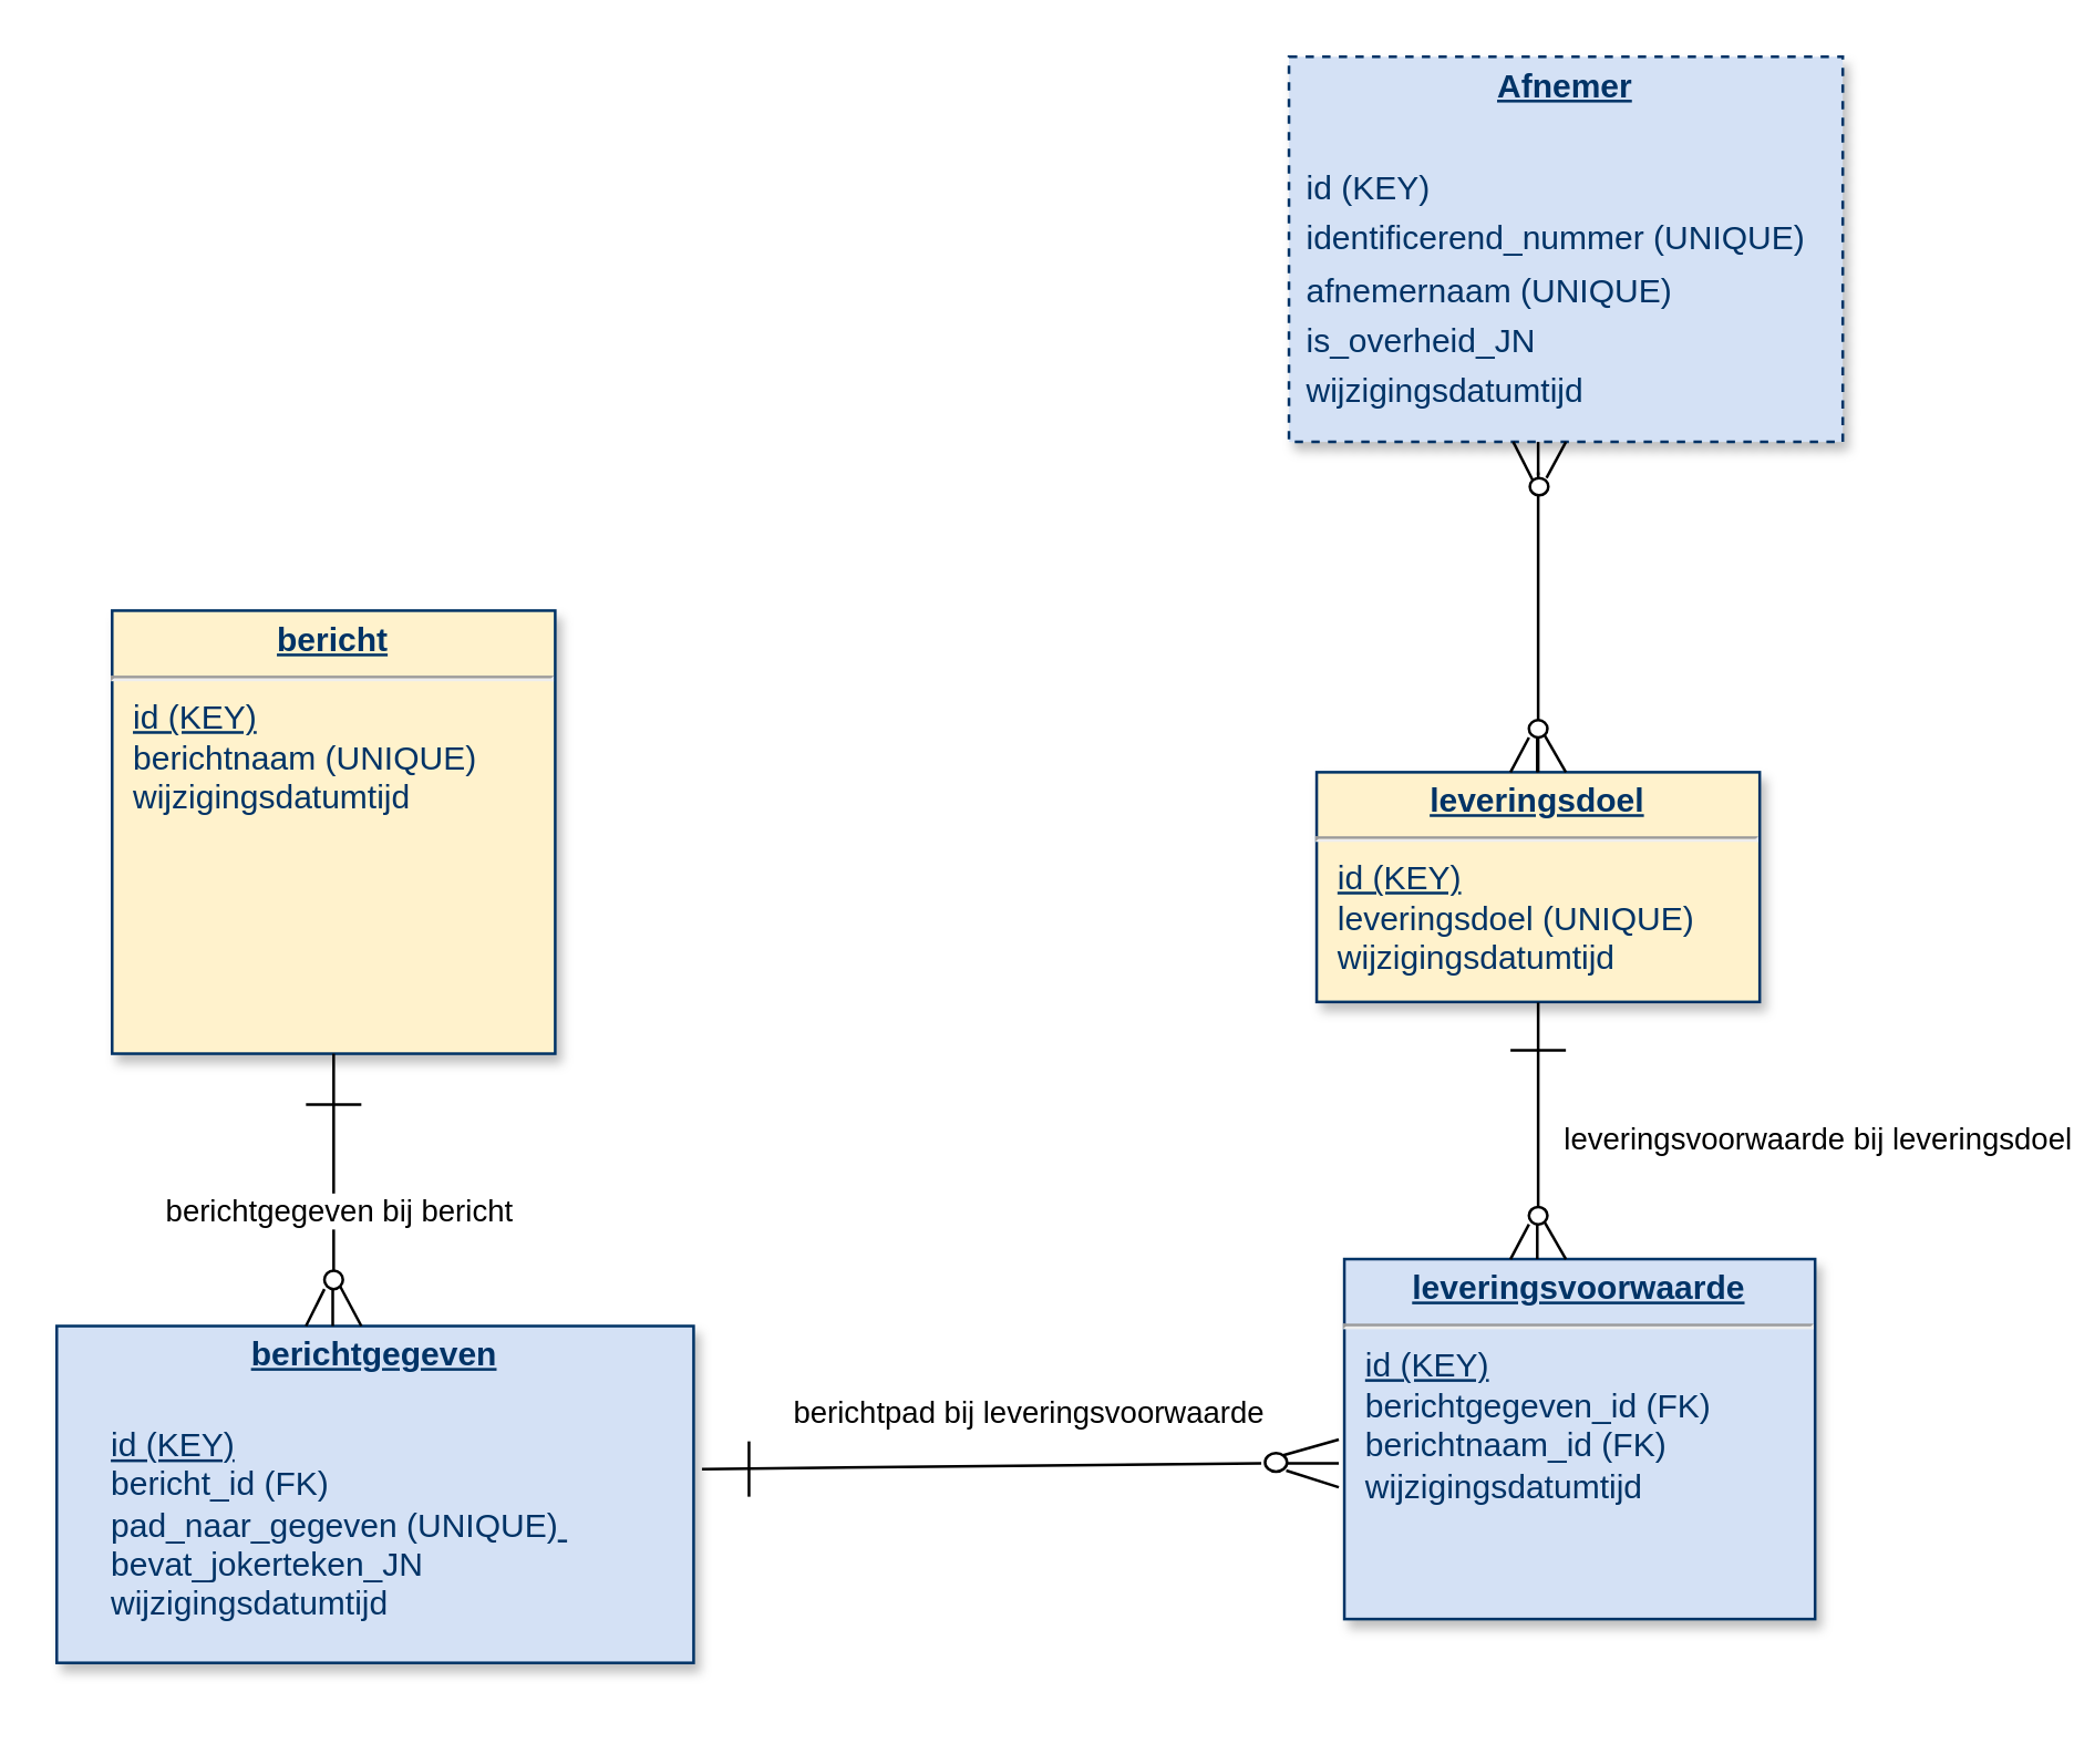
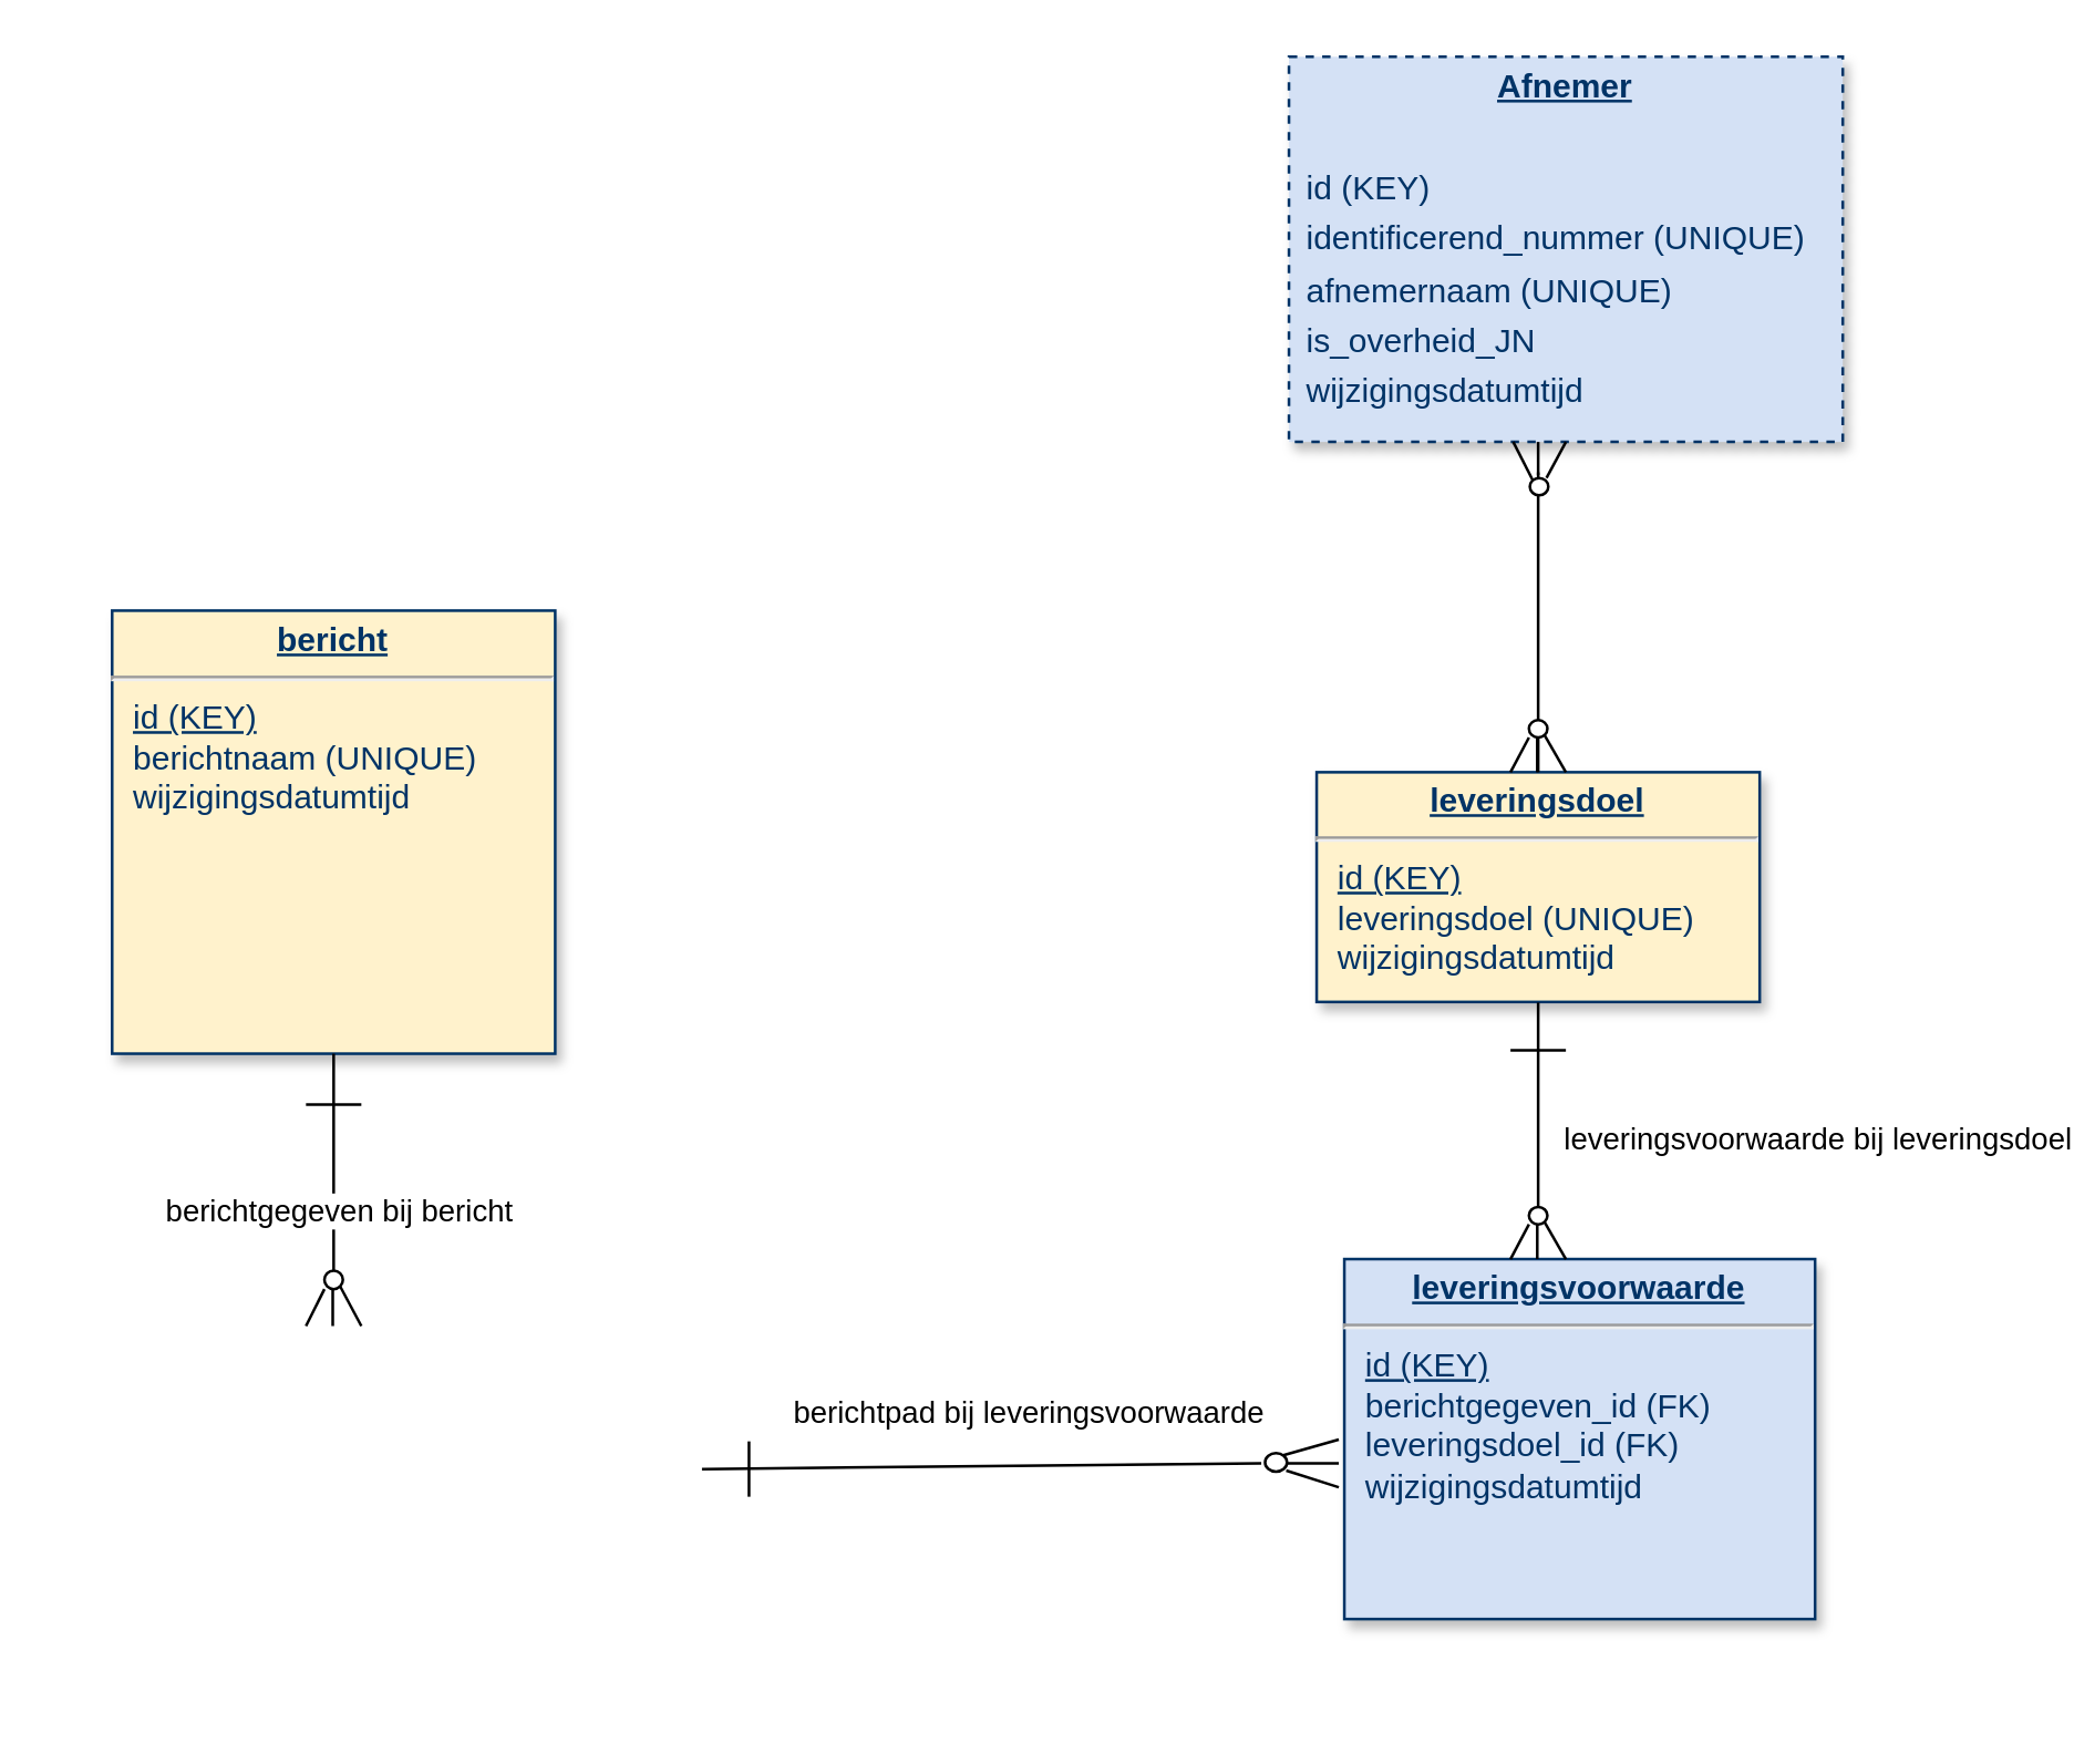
- <mxCell id="4" value="&lt;p style=&quot;margin: 0px ; margin-top: 4px ; text-align: center ; text-decoration: underline&quot;&gt;&lt;b&gt;leveringsvoorwaarde&lt;/b&gt;&lt;/p&gt;&lt;hr&gt;&lt;p style=&quot;margin: 0px ; margin-left: 8px&quot;&gt;&lt;u&gt;id (KEY)&lt;/u&gt;&lt;/p&gt;&lt;p style=&quot;margin: 0px ; margin-left: 8px&quot;&gt;&lt;span&gt;berichtgegeven_id (FK)&lt;/span&gt;&lt;/p&gt;&lt;p style=&quot;margin: 0px ; margin-left: 8px&quot;&gt;&lt;span&gt;berichtnaam_id (FK)&lt;/span&gt;&lt;/p&gt;&lt;p style=&quot;margin: 0px ; margin-left: 8px&quot;&gt;&lt;span&gt;wijzigingsdatumtijd&lt;/span&gt;&lt;/p&gt;" style="verticalAlign=top;align=left;overflow=fill;fontSize=12;fontFamily=Helvetica;html=1;strokeColor=#003366;shadow=1;fillColor=#D4E1F5;fontColor=#003366" parent="3" vertex="1"><mxGeometry width="170" height="130" as="geometry" /></mxCell>
+ <mxCell id="4" value="&lt;p style=&quot;margin: 0px ; margin-top: 4px ; text-align: center ; text-decoration: underline&quot;&gt;&lt;b&gt;leveringsvoorwaarde&lt;/b&gt;&lt;/p&gt;&lt;hr&gt;&lt;p style=&quot;margin: 0px ; margin-left: 8px&quot;&gt;&lt;u&gt;id (KEY)&lt;/u&gt;&lt;/p&gt;&lt;p style=&quot;margin: 0px ; margin-left: 8px&quot;&gt;&lt;span&gt;berichtgegeven_id (FK)&lt;/span&gt;&lt;/p&gt;&lt;p style=&quot;margin: 0px ; margin-left: 8px&quot;&gt;&lt;span&gt;leveringsdoel_id (FK)&lt;/span&gt;&lt;/p&gt;&lt;p style=&quot;margin: 0px ; margin-left: 8px&quot;&gt;&lt;span&gt;wijzigingsdatumtijd&lt;/span&gt;&lt;/p&gt;" style="verticalAlign=top;align=left;overflow=fill;fontSize=12;fontFamily=Helvetica;html=1;strokeColor=#003366;shadow=1;fillColor=#D4E1F5;fontColor=#003366" parent="3" vertex="1"><mxGeometry width="170" height="130" as="geometry" /></mxCell>
- <mxCell id="6" value="&lt;p style=&quot;margin: 0px ; margin-top: 4px ; text-align: center ; text-decoration: underline&quot;&gt;&lt;b&gt;berichtgegeven&lt;/b&gt;&lt;/p&gt;&lt;p style=&quot;margin: 0px ; margin-top: 4px ; text-align: center ; text-decoration: underline&quot;&gt;&lt;b&gt;&lt;br&gt;&lt;/b&gt;&lt;/p&gt;&amp;nbsp; &amp;nbsp; &amp;nbsp; &lt;u&gt;id (KEY)&lt;/u&gt;&lt;span&gt;&lt;u&gt;&lt;br&gt;&lt;/u&gt;&lt;/span&gt;&amp;nbsp; &amp;nbsp; &amp;nbsp; bericht_id (FK)&lt;br&gt;&amp;nbsp; &amp;nbsp; &amp;nbsp; pad_naar_gegeven (UNIQUE)&lt;u&gt;&amp;nbsp;&lt;/u&gt;&lt;br&gt;&amp;nbsp; &amp;nbsp; &amp;nbsp; bevat_jokerteken_JN&lt;br&gt;&amp;nbsp; &amp;nbsp; &amp;nbsp; wijzigingsdatumtijd&lt;br&gt;&lt;p style=&quot;margin: 0px ; margin-top: 4px ; text-align: center ; text-decoration: underline&quot;&gt;&lt;b&gt;&lt;br&gt;&lt;/b&gt;&lt;/p&gt;&lt;p style=&quot;margin: 0px ; margin-top: 4px ; text-align: center ; text-decoration: underline&quot;&gt;&lt;br&gt;&lt;/p&gt;" style="verticalAlign=top;align=left;overflow=fill;fontSize=12;fontFamily=Helvetica;html=1;strokeColor=#003366;shadow=1;fillColor=#D4E1F5;fontColor=#003366" parent="2" vertex="1"><mxGeometry y="458.36" width="230" height="121.64" as="geometry" /></mxCell>
